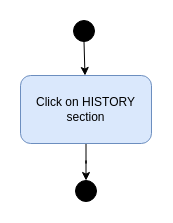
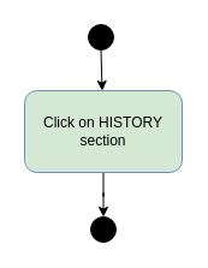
- <mxCell id="5" value="Click on HISTORY section" style="rounded=1;whiteSpace=wrap;html=1;fillColor=#dae8fc;strokeColor=#6c8ebf;" vertex="1" parent="1"><mxGeometry x="20" y="75" width="131" height="68" as="geometry" /></mxCell>
+ <mxCell id="5" value="Click on HISTORY section" style="rounded=1;whiteSpace=wrap;html=1;fillColor=#d5e8d4;strokeColor=#6c8ebf;" vertex="1" parent="1"><mxGeometry x="20" y="75" width="131" height="68" as="geometry" /></mxCell>
